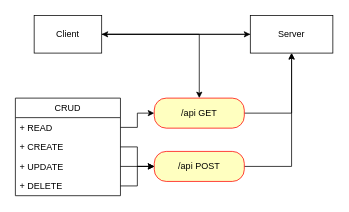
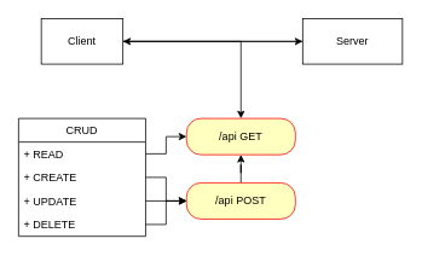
- <mxCell id="17" style="edgeStyle=orthogonalEdgeStyle;rounded=0;orthogonalLoop=1;jettySize=auto;html=1;" edge="1" parent="1" source="18" target="6"><mxGeometry relative="1" as="geometry" /></mxCell>
- <mxCell id="12" style="edgeStyle=orthogonalEdgeStyle;rounded=0;orthogonalLoop=1;jettySize=auto;html=1;" edge="1" parent="1" source="13" target="6"><mxGeometry relative="1" as="geometry" /></mxCell>
+ <mxCell id="12" style="edgeStyle=orthogonalEdgeStyle;rounded=0;orthogonalLoop=1;jettySize=auto;html=1;" edge="1" parent="1" source="13" target="18"><mxGeometry relative="1" as="geometry" /></mxCell>
